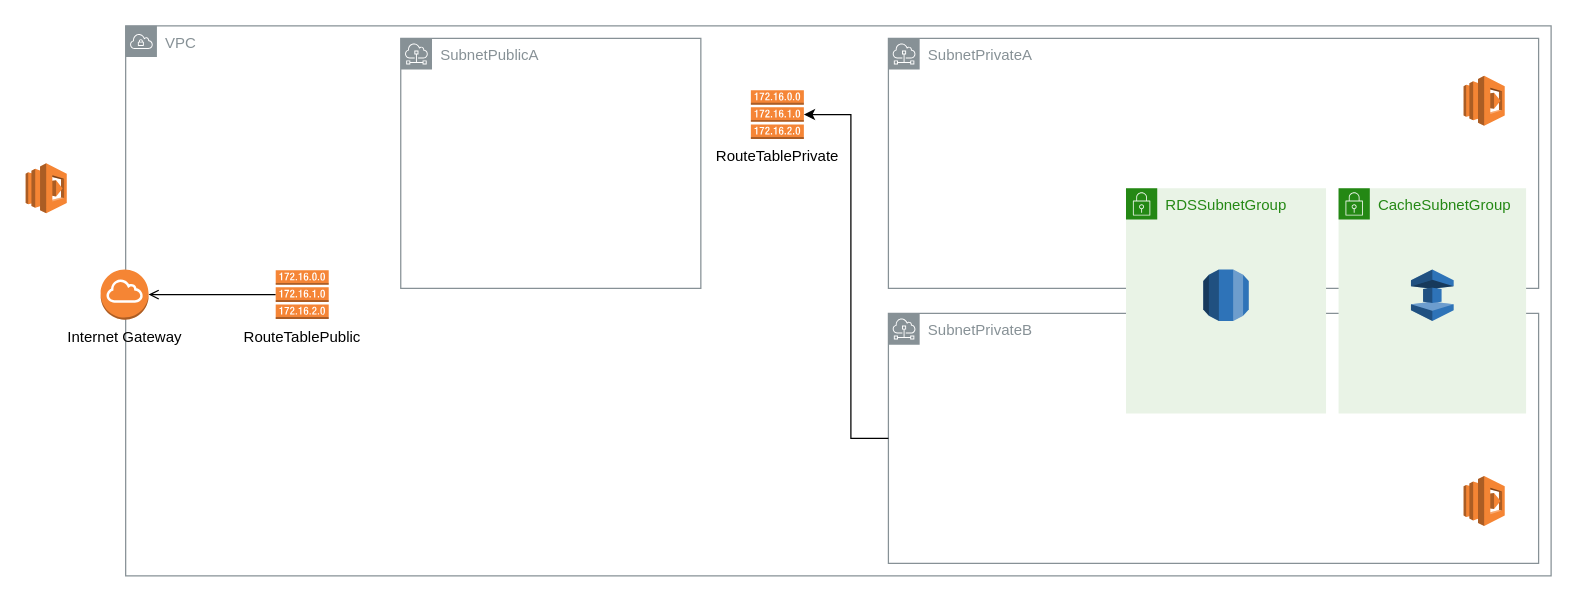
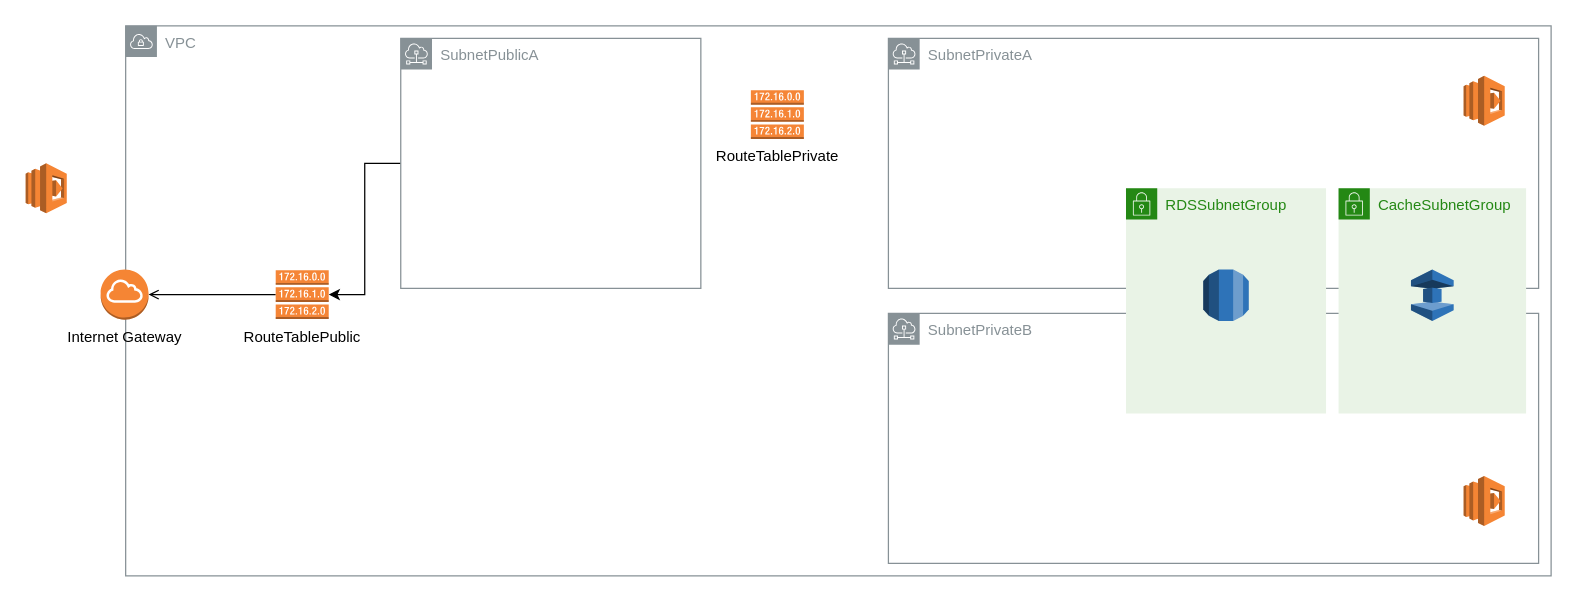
+ <mxCell id="5" style="edgeStyle=orthogonalEdgeStyle;rounded=0;orthogonalLoop=1;jettySize=auto;html=1;" edge="1" parent="1" source="6" target="11"><mxGeometry relative="1" as="geometry" /></mxCell>
- <mxCell id="8" style="edgeStyle=orthogonalEdgeStyle;rounded=0;orthogonalLoop=1;jettySize=auto;html=1;" edge="1" parent="1" source="4" target="9"><mxGeometry relative="1" as="geometry"><Array as="points"><mxPoint x="680" y="350" /><mxPoint x="680" y="91" /></Array></mxGeometry></mxCell>
